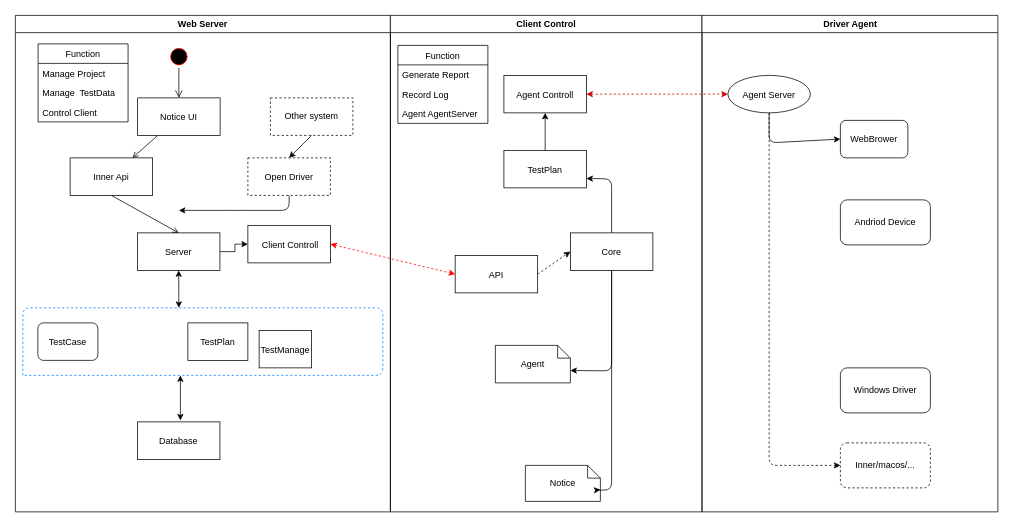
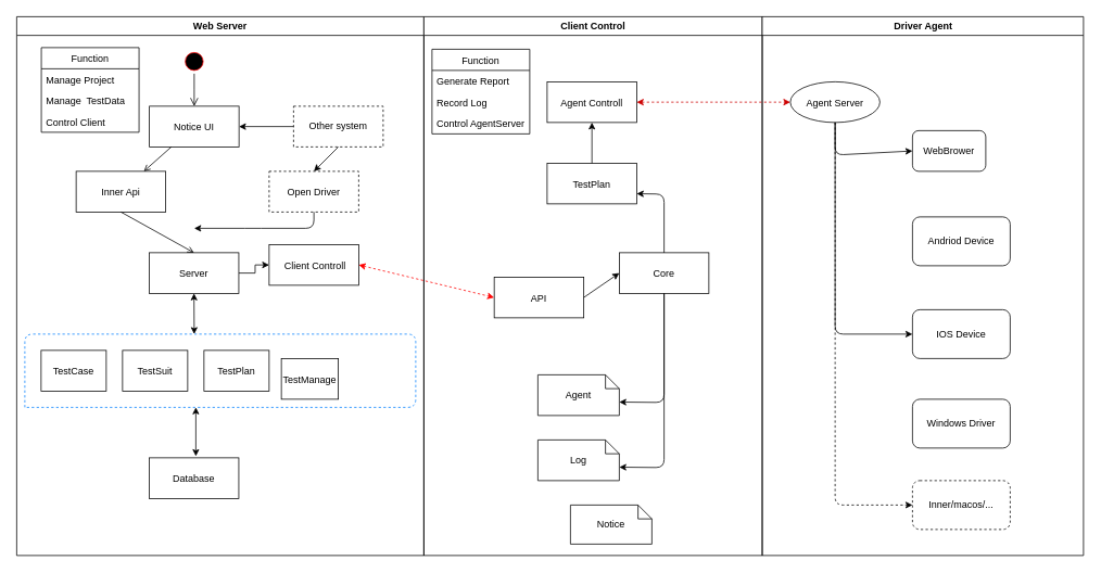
- <mxCell id="45" value="Agent AgentServer" style="text;strokeColor=none;fillColor=none;align=left;verticalAlign=top;spacingLeft=4;spacingRight=4;overflow=hidden;rotatable=0;points=[[0,0.5],[1,0.5]];portConstraint=eastwest;" vertex="1" parent="42"><mxGeometry y="78" width="120" height="26" as="geometry" /></mxCell>
+ <mxCell id="45" value="Control AgentServer" style="text;strokeColor=none;fillColor=none;align=left;verticalAlign=top;spacingLeft=4;spacingRight=4;overflow=hidden;rotatable=0;points=[[0,0.5],[1,0.5]];portConstraint=eastwest;" vertex="1" parent="42"><mxGeometry y="78" width="120" height="26" as="geometry" /></mxCell>
+ <mxCell id="25" value="" style="endArrow=classic;html=1;entryX=1;entryY=0.5;entryDx=0;entryDy=0;exitX=0;exitY=0.5;exitDx=0;exitDy=0;" edge="1" parent="2" source="24" target="5"><mxGeometry width="50" height="50" relative="1" as="geometry"><mxPoint x="520" y="340" as="sourcePoint" /><mxPoint x="570" y="290" as="targetPoint" /></mxGeometry></mxCell>
- <mxCell id="38" value="" style="endArrow=classic;html=1;strokeColor=#000000;exitX=1;exitY=0.5;exitDx=0;exitDy=0;entryX=0;entryY=0.5;entryDx=0;entryDy=0;dashed=1;" edge="1" parent="28" source="30" target="31"><mxGeometry width="50" height="50" relative="1" as="geometry"><mxPoint x="46.88" y="432" as="sourcePoint" /><mxPoint x="296.88" y="462" as="targetPoint" /></mxGeometry></mxCell>
+ <mxCell id="38" value="" style="endArrow=classic;html=1;strokeColor=#000000;exitX=1;exitY=0.5;exitDx=0;exitDy=0;entryX=0;entryY=0.5;entryDx=0;entryDy=0;" edge="1" parent="28" source="30" target="31"><mxGeometry width="50" height="50" relative="1" as="geometry"><mxPoint x="46.88" y="432" as="sourcePoint" /><mxPoint x="296.88" y="462" as="targetPoint" /></mxGeometry></mxCell>
+ <mxCell id="54" value="" style="endArrow=classic;html=1;strokeColor=#000000;entryX=0;entryY=0.5;entryDx=0;entryDy=0;exitX=0.5;exitY=1;exitDx=0;exitDy=0;" edge="1" parent="46" source="47" target="50"><mxGeometry width="50" height="50" relative="1" as="geometry"><mxPoint x="194.5" y="380" as="sourcePoint" /><mxPoint x="244.5" y="330" as="targetPoint" /><Array as="points"><mxPoint x="89.5" y="390" /></Array></mxGeometry></mxCell>
+ <mxCell id="50" value="IOS Device" style="rounded=1;whiteSpace=wrap;html=1;" vertex="1" parent="46"><mxGeometry x="184.5" y="360" width="120" height="60" as="geometry" /></mxCell>
- <mxCell id="11" value="TestCase" style="rounded=1;" parent="2" vertex="1"><mxGeometry x="30" y="410" width="80" height="50" as="geometry" /></mxCell>
+ <mxCell id="11" value="TestCase" style="" parent="2" vertex="1"><mxGeometry x="30" y="410" width="80" height="50" as="geometry" /></mxCell>
+ <mxCell id="13" value="TestSuit" style="" vertex="1" parent="2"><mxGeometry x="130" y="410" width="80" height="50" as="geometry" /></mxCell>
+ <mxCell id="34" value="Log" style="shape=note;whiteSpace=wrap;size=17" vertex="1" parent="28"><mxGeometry x="140" y="520" width="100" height="50" as="geometry" /></mxCell>
+ <mxCell id="36" value="" style="endArrow=classic;html=1;strokeColor=#000000;exitX=0.5;exitY=1;exitDx=0;exitDy=0;entryX=0;entryY=0;entryDx=100;entryDy=33.5;entryPerimeter=0;" edge="1" parent="28" source="31" target="34"><mxGeometry width="50" height="50" relative="1" as="geometry"><mxPoint x="291.38" y="385" as="sourcePoint" /><mxPoint x="236.38" y="513.5" as="targetPoint" /><Array as="points"><mxPoint x="295" y="554" /></Array></mxGeometry></mxCell>
- <mxCell id="37" value="" style="endArrow=classic;html=1;strokeColor=#000000;exitX=0.5;exitY=1;exitDx=0;exitDy=0;entryX=0;entryY=0;entryDx=100;entryDy=32.5;entryPerimeter=0;" edge="1" parent="28" source="31" target="33"><mxGeometry width="50" height="50" relative="1" as="geometry"><mxPoint x="291.38" y="385" as="sourcePoint" /><mxPoint x="236.38" y="585.5" as="targetPoint" /><Array as="points"><mxPoint x="295" y="633" /><mxPoint x="274.38" y="633" /></Array></mxGeometry></mxCell>
